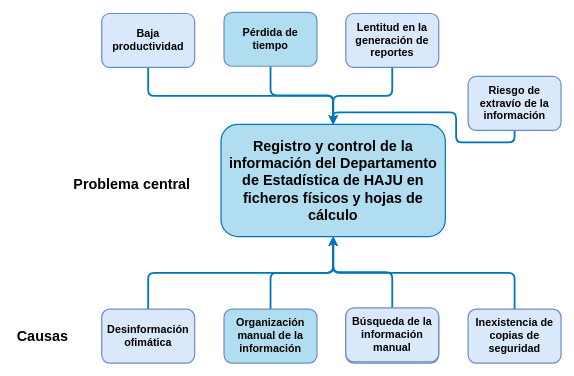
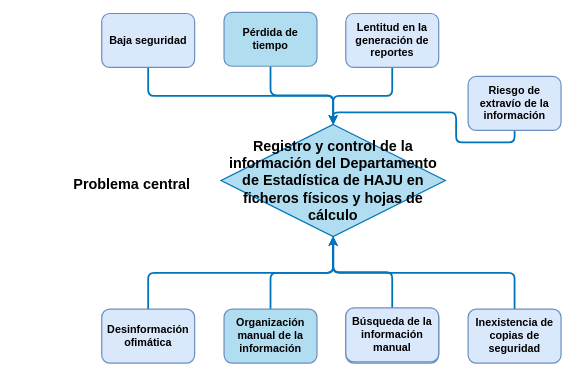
- <mxCell id="9" value="&lt;h2&gt;Baja productividad&lt;/h2&gt;" style="rounded=1;whiteSpace=wrap;html=1;strokeWidth=2;fillColor=#dae8fc;strokeColor=#6c8ebf;" parent="1" vertex="1"><mxGeometry x="169" y="22" width="155" height="90" as="geometry" /></mxCell>
+ <mxCell id="9" value="&lt;h2&gt;Baja seguridad&lt;/h2&gt;" style="rounded=1;whiteSpace=wrap;html=1;strokeWidth=2;fillColor=#dae8fc;strokeColor=#6c8ebf;" parent="1" vertex="1"><mxGeometry x="169" y="22" width="155" height="90" as="geometry" /></mxCell>
- <mxCell id="2" value="&lt;h1&gt;Registro y control de la información del Departamento de Estadística de HAJU en ficheros físicos y hojas de cálculo&lt;/h1&gt;" style="rounded=1;whiteSpace=wrap;html=1;strokeWidth=2;fillColor=#b1ddf0;strokeColor=#0075bb;" parent="1" vertex="1"><mxGeometry x="368" y="207" width="374" height="187" as="geometry" /></mxCell>
+ <mxCell id="2" value="&lt;h1&gt;Registro y control de la información del Departamento de Estadística de HAJU en ficheros físicos y hojas de cálculo&lt;/h1&gt;" style="rhombus;whiteSpace=wrap;html=1;strokeWidth=2;fillColor=#b1ddf0;strokeColor=#0075bb;" parent="1" vertex="1"><mxGeometry x="368" y="207" width="374" height="187" as="geometry" /></mxCell>
- <mxCell id="20" value="Causas" style="text;strokeColor=none;fillColor=none;html=1;fontSize=24;fontStyle=1;verticalAlign=middle;align=center;" parent="1" vertex="1"><mxGeometry x="20" y="540" width="100" height="40" as="geometry" /></mxCell>
